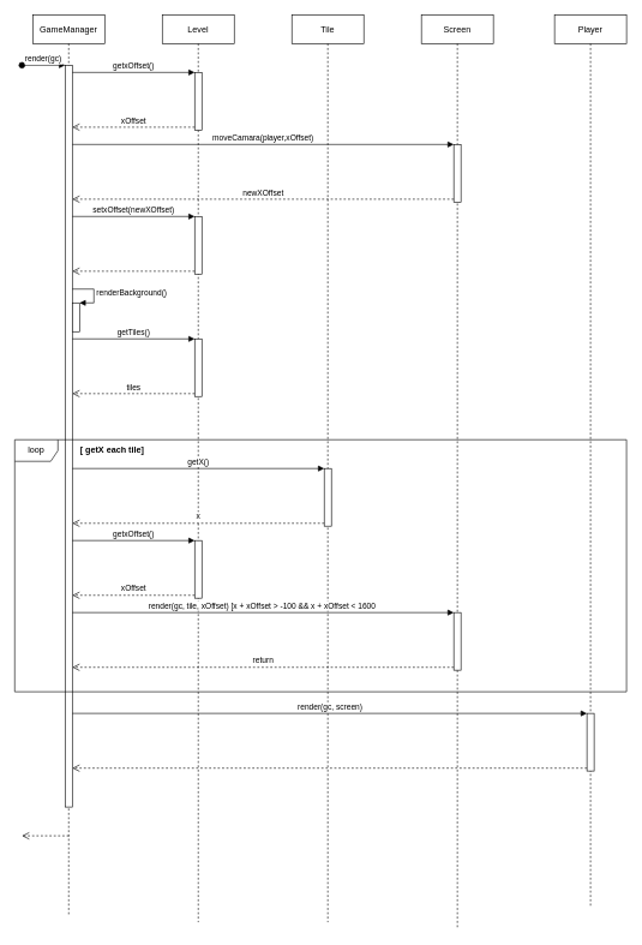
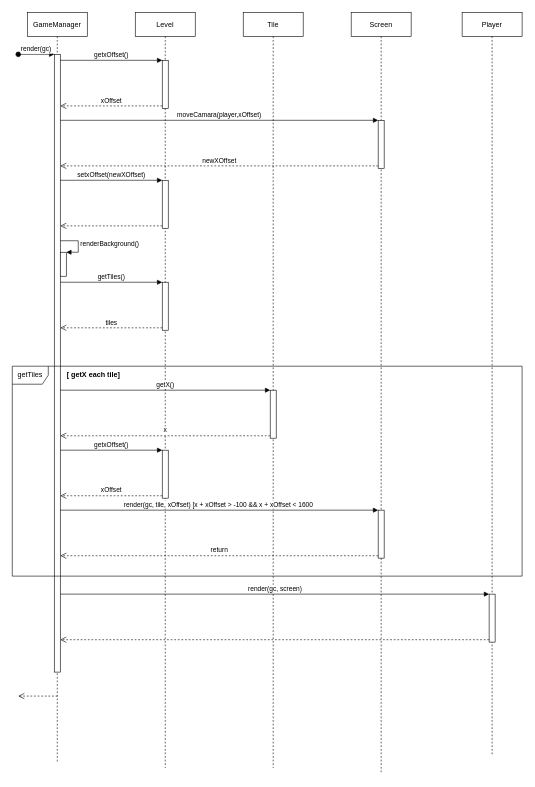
- <mxCell id="26" value="loop" style="shape=umlFrame;whiteSpace=wrap;html=1;" parent="1" vertex="1"><mxGeometry y="610" width="850" height="350" as="geometry" x="20" /></mxCell>
+ <mxCell id="26" value="getTiles" style="shape=umlFrame;whiteSpace=wrap;html=1;" parent="1" vertex="1"><mxGeometry y="610" width="850" height="350" as="geometry" x="20" /></mxCell>
